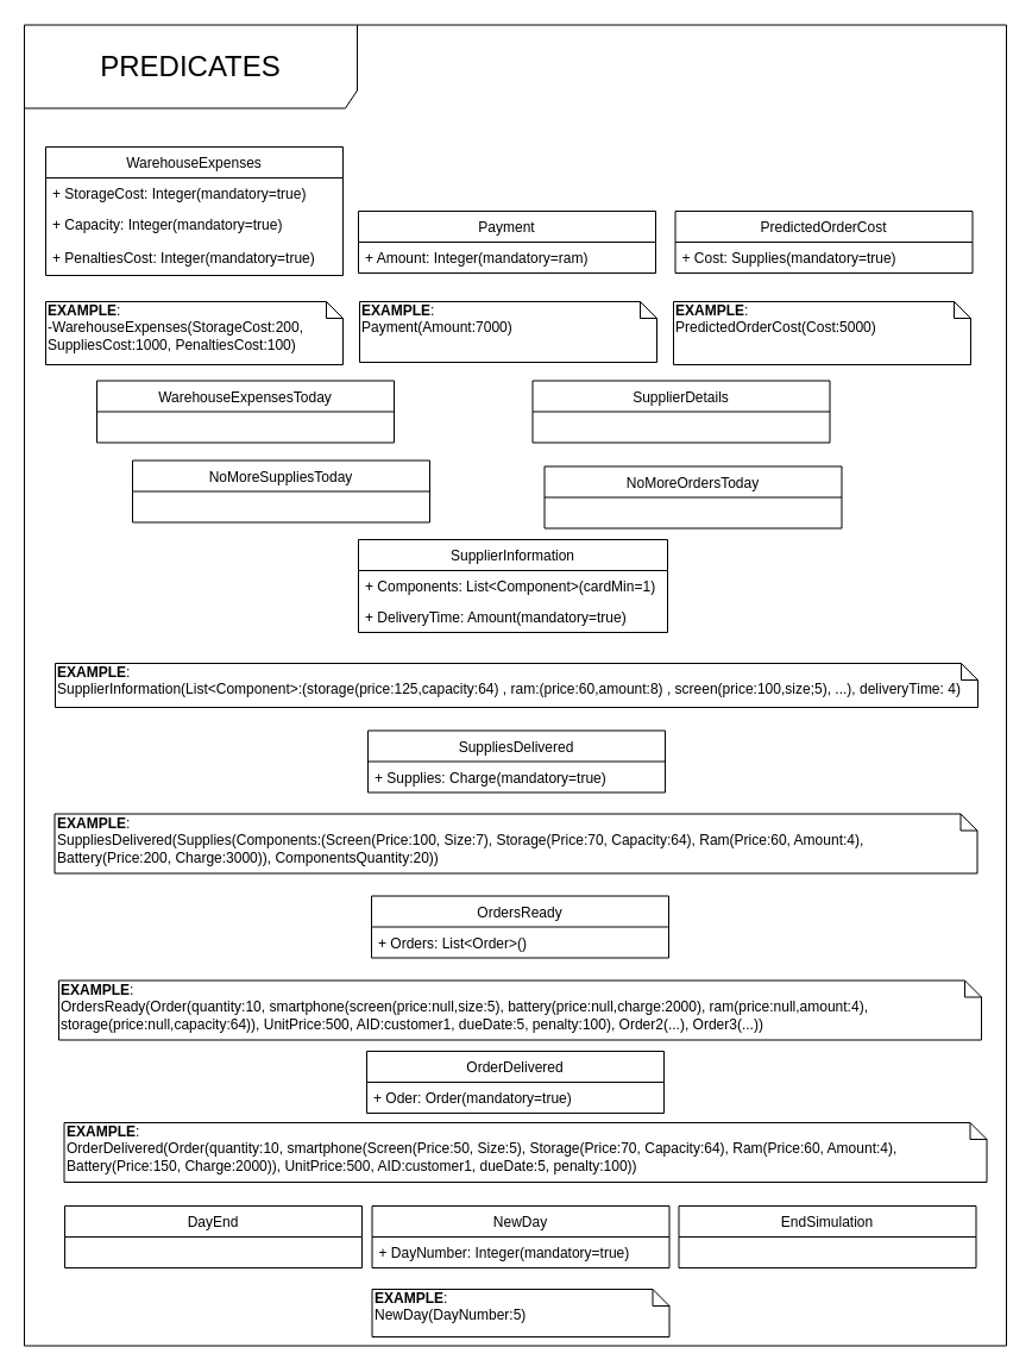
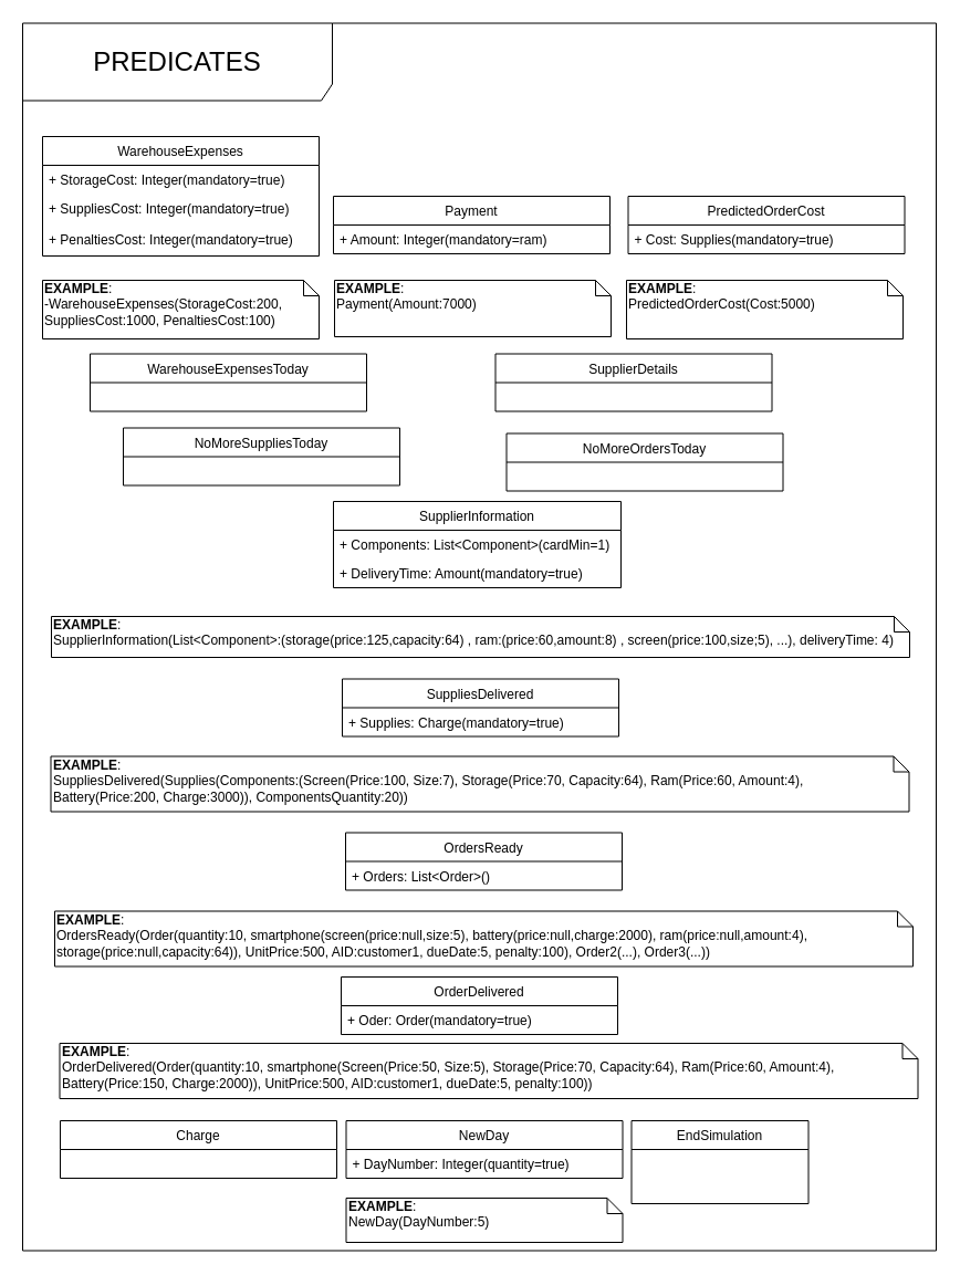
- <mxCell id="13" value="+ Capacity: Integer(mandatory=true)" style="text;strokeColor=none;fillColor=none;align=left;verticalAlign=top;spacingLeft=4;spacingRight=4;overflow=hidden;rotatable=0;points=[[0,0.5],[1,0.5]];portConstraint=eastwest;" parent="11" vertex="1"><mxGeometry y="52" width="250" height="28" as="geometry" /></mxCell>
+ <mxCell id="13" value="+ SuppliesCost: Integer(mandatory=true)" style="text;strokeColor=none;fillColor=none;align=left;verticalAlign=top;spacingLeft=4;spacingRight=4;overflow=hidden;rotatable=0;points=[[0,0.5],[1,0.5]];portConstraint=eastwest;" parent="11" vertex="1"><mxGeometry y="52" width="250" height="28" as="geometry" /></mxCell>
- <mxCell id="9" value="DayEnd" style="swimlane;fontStyle=0;childLayout=stackLayout;horizontal=1;startSize=26;fillColor=none;horizontalStack=0;resizeParent=1;resizeParentMax=0;resizeLast=0;collapsible=1;marginBottom=0;" parent="1" vertex="1"><mxGeometry x="54" y="1013" width="250" height="52" as="geometry" /></mxCell>
+ <mxCell id="9" value="Charge" style="swimlane;fontStyle=0;childLayout=stackLayout;horizontal=1;startSize=26;fillColor=none;horizontalStack=0;resizeParent=1;resizeParentMax=0;resizeLast=0;collapsible=1;marginBottom=0;" parent="1" vertex="1"><mxGeometry x="54" y="1013" width="250" height="52" as="geometry" /></mxCell>
- <mxCell id="10" value="EndSimulation" style="swimlane;fontStyle=0;childLayout=stackLayout;horizontal=1;startSize=26;fillColor=none;horizontalStack=0;resizeParent=1;resizeParentMax=0;resizeLast=0;collapsible=1;marginBottom=0;" parent="1" vertex="1"><mxGeometry x="570.5" y="1013" width="250" height="52" as="geometry" /></mxCell>
+ <mxCell id="10" value="EndSimulation" style="swimlane;fontStyle=0;childLayout=stackLayout;horizontal=1;startSize=26;fillColor=none;horizontalStack=0;resizeParent=1;resizeParentMax=0;resizeLast=0;collapsible=1;marginBottom=0;" parent="1" vertex="1"><mxGeometry x="570.5" y="1013" width="160" height="75" as="geometry" /></mxCell>
- <mxCell id="8" value="+ DayNumber: Integer(mandatory=true)" style="text;strokeColor=none;fillColor=none;align=left;verticalAlign=top;spacingLeft=4;spacingRight=4;overflow=hidden;rotatable=0;points=[[0,0.5],[1,0.5]];portConstraint=eastwest;" parent="7" vertex="1"><mxGeometry y="26" width="250" height="26" as="geometry" /></mxCell>
+ <mxCell id="8" value="+ DayNumber: Integer(quantity=true)" style="text;strokeColor=none;fillColor=none;align=left;verticalAlign=top;spacingLeft=4;spacingRight=4;overflow=hidden;rotatable=0;points=[[0,0.5],[1,0.5]];portConstraint=eastwest;" parent="7" vertex="1"><mxGeometry y="26" width="250" height="26" as="geometry" /></mxCell>
